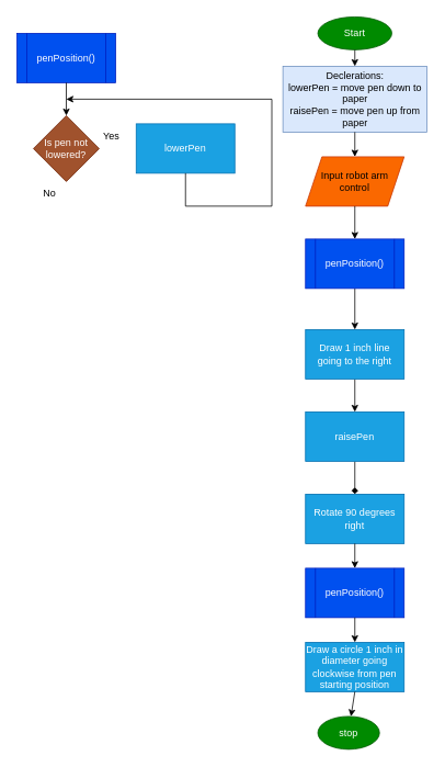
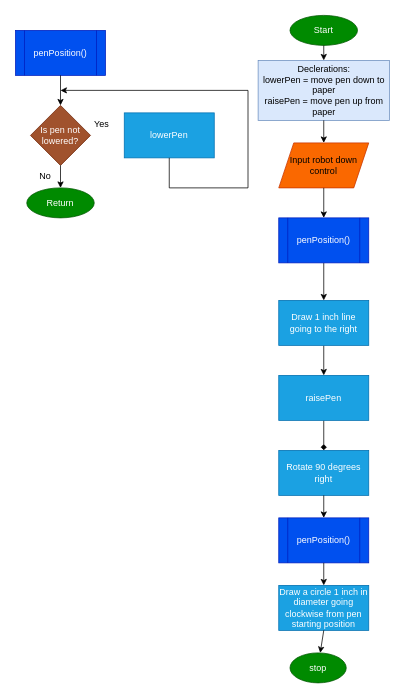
- <mxCell id="3" value="Input robot arm control" style="shape=parallelogram;perimeter=parallelogramPerimeter;whiteSpace=wrap;html=1;fixedSize=1;fillColor=#fa6800;strokeColor=#C73500;fontColor=#000000;" vertex="1" parent="1"><mxGeometry x="371" y="190" width="120" height="60" as="geometry" /></mxCell>
+ <mxCell id="3" value="Input robot down control" style="shape=parallelogram;perimeter=parallelogramPerimeter;whiteSpace=wrap;html=1;fixedSize=1;fillColor=#fa6800;strokeColor=#C73500;fontColor=#000000;" vertex="1" parent="1"><mxGeometry x="371" y="190" width="120" height="60" as="geometry" /></mxCell>
+ <mxCell id="16" value="" style="endArrow=classic;html=1;rounded=0;exitX=0.5;exitY=1;exitDx=0;exitDy=0;" edge="1" parent="1" source="12" target="14"><mxGeometry width="50" height="50" relative="1" as="geometry"><mxPoint x="220" y="280" as="sourcePoint" /><mxPoint x="270" y="230" as="targetPoint" /></mxGeometry></mxCell>
+ <mxCell id="14" value="Return" style="ellipse;whiteSpace=wrap;html=1;fillColor=#008a00;fontColor=#ffffff;strokeColor=#005700;" vertex="1" parent="1"><mxGeometry x="35" y="250" width="90" height="40" as="geometry" /></mxCell>
